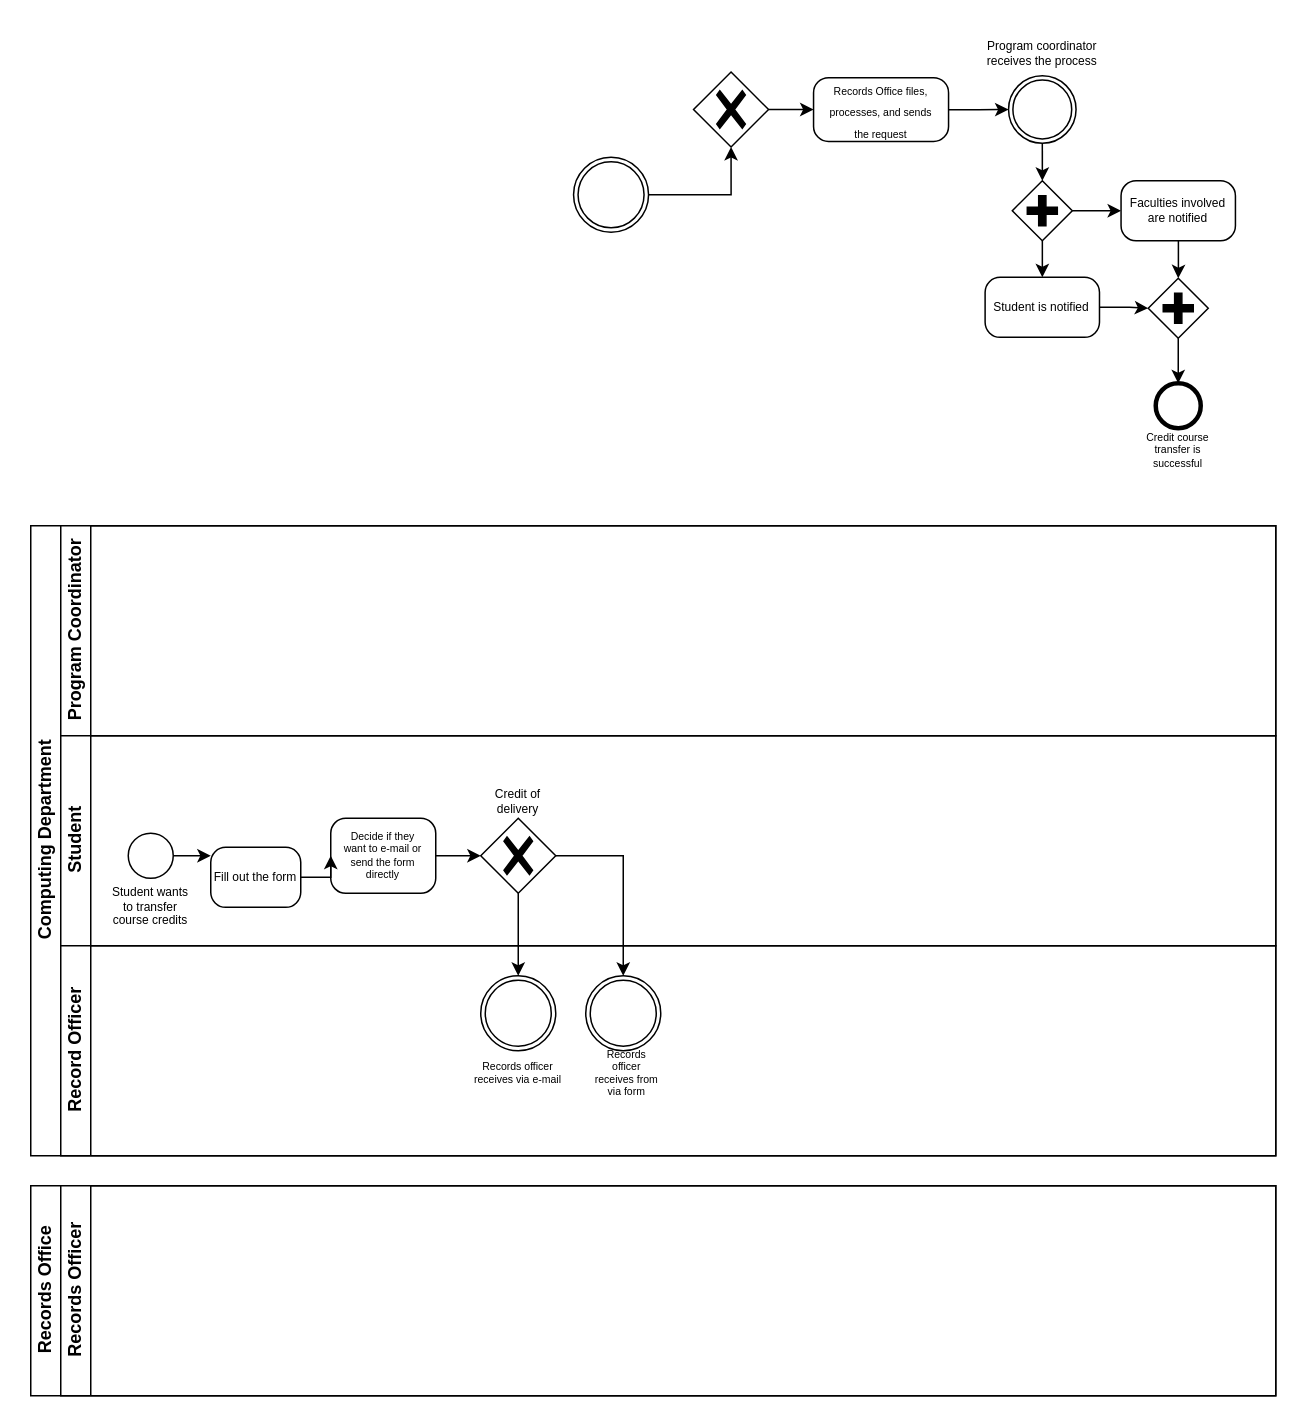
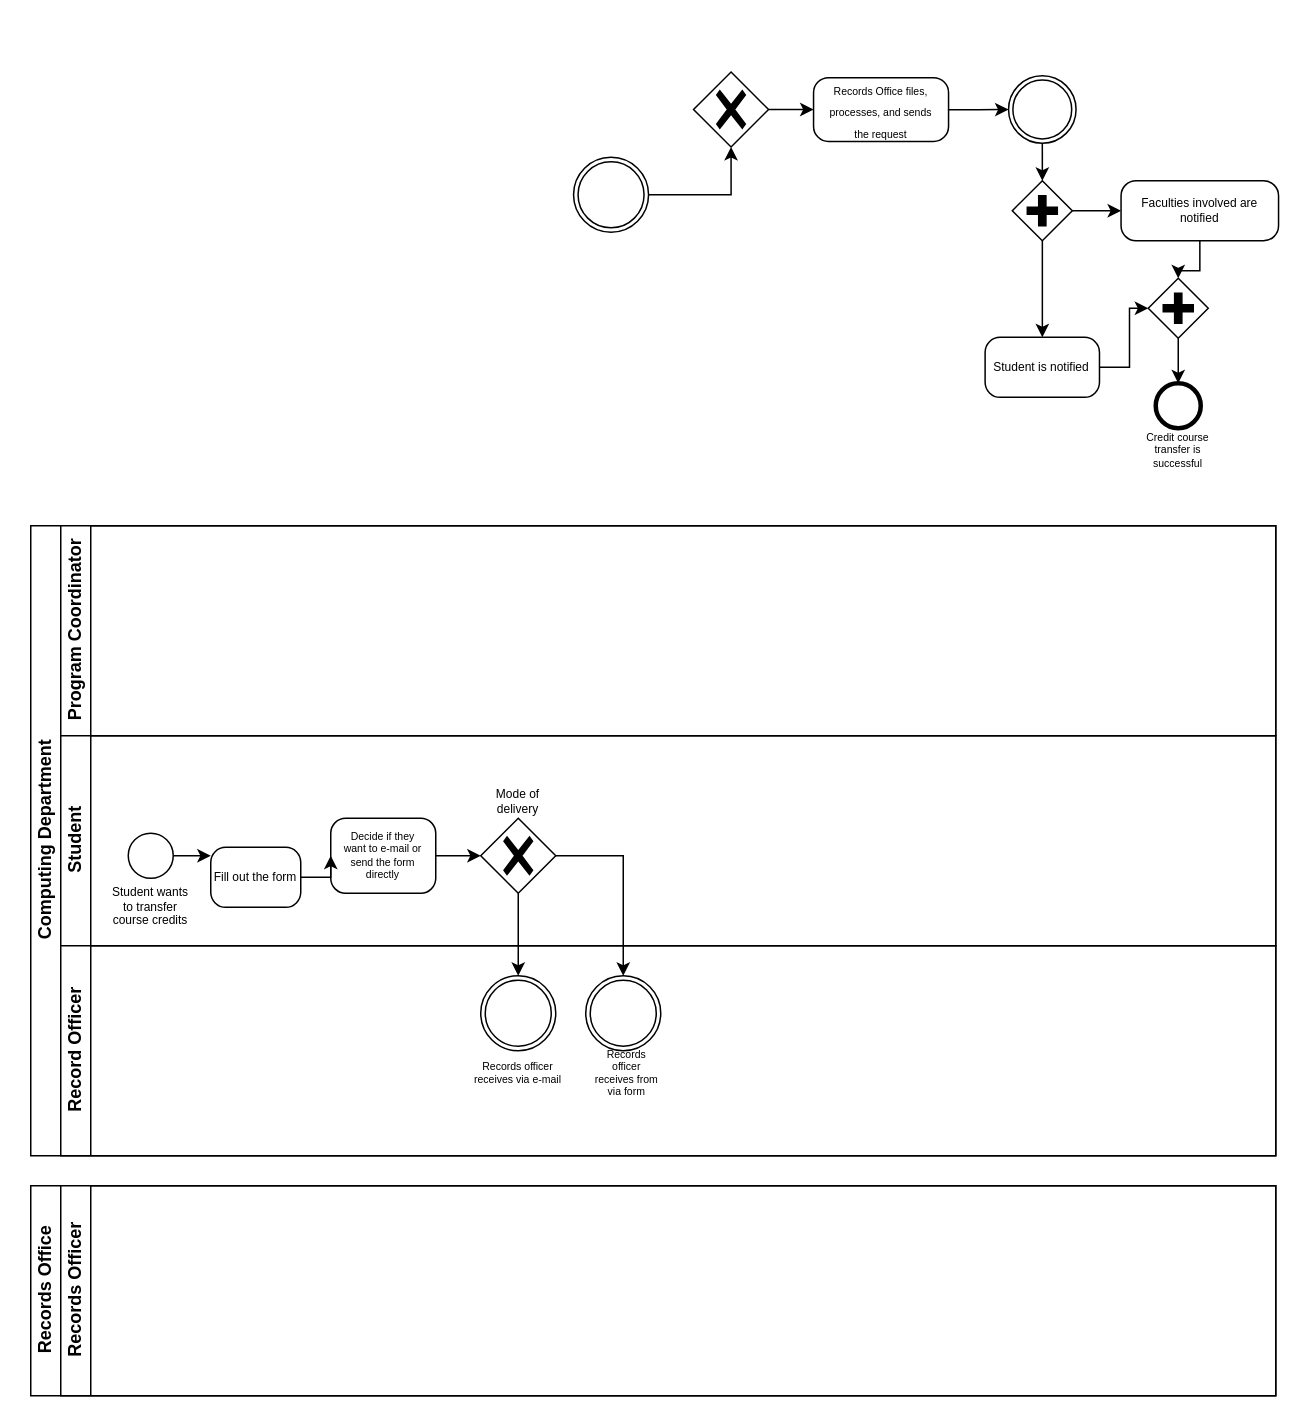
- <mxCell id="13" value="Program coordinator receives the process" style="text;html=1;strokeColor=none;fillColor=none;align=center;verticalAlign=middle;whiteSpace=wrap;rounded=0;fontSize=8;" parent="1" vertex="1"><mxGeometry x="650.74" y="20" width="87.25" height="30" as="geometry" /></mxCell>
- <mxCell id="20" value="Faculties involved are notified" style="points=[[0.25,0,0],[0.5,0,0],[0.75,0,0],[1,0.25,0],[1,0.5,0],[1,0.75,0],[0.75,1,0],[0.5,1,0],[0.25,1,0],[0,0.75,0],[0,0.5,0],[0,0.25,0]];shape=mxgraph.bpmn.task;whiteSpace=wrap;rectStyle=rounded;size=10;html=1;taskMarker=abstract;fontSize=8;" parent="1" vertex="1"><mxGeometry x="746.87" y="120" width="76.25" height="40" as="geometry" /></mxCell>
+ <mxCell id="20" value="Faculties involved are notified" style="points=[[0.25,0,0],[0.5,0,0],[0.75,0,0],[1,0.25,0],[1,0.5,0],[1,0.75,0],[0.75,1,0],[0.5,1,0],[0.25,1,0],[0,0.75,0],[0,0.5,0],[0,0.25,0]];shape=mxgraph.bpmn.task;whiteSpace=wrap;rectStyle=rounded;size=10;html=1;taskMarker=abstract;fontSize=8;" parent="1" vertex="1"><mxGeometry x="746.87" y="120" width="105" height="40" as="geometry" /></mxCell>
- <mxCell id="18" value="Student is notified" style="points=[[0.25,0,0],[0.5,0,0],[0.75,0,0],[1,0.25,0],[1,0.5,0],[1,0.75,0],[0.75,1,0],[0.5,1,0],[0.25,1,0],[0,0.75,0],[0,0.5,0],[0,0.25,0]];shape=mxgraph.bpmn.task;whiteSpace=wrap;rectStyle=rounded;size=10;html=1;taskMarker=abstract;fontSize=8;" parent="1" vertex="1"><mxGeometry x="656.24" y="184.38" width="76.25" height="40" as="geometry" /></mxCell>
+ <mxCell id="18" value="Student is notified" style="points=[[0.25,0,0],[0.5,0,0],[0.75,0,0],[1,0.25,0],[1,0.5,0],[1,0.75,0],[0.75,1,0],[0.5,1,0],[0.25,1,0],[0,0.75,0],[0,0.5,0],[0,0.25,0]];shape=mxgraph.bpmn.task;whiteSpace=wrap;rectStyle=rounded;size=10;html=1;taskMarker=abstract;fontSize=8;" parent="1" vertex="1"><mxGeometry x="656.24" y="224.38" width="76.25" height="40" as="geometry" /></mxCell>
- <mxCell id="35" value="Credit of delivery" style="text;html=1;strokeColor=none;fillColor=none;align=center;verticalAlign=middle;whiteSpace=wrap;rounded=0;fontSize=8;" parent="25" vertex="1"><mxGeometry x="275" y="29.38" width="60" height="30" as="geometry" /></mxCell>
+ <mxCell id="35" value="Mode of delivery" style="text;html=1;strokeColor=none;fillColor=none;align=center;verticalAlign=middle;whiteSpace=wrap;rounded=0;fontSize=8;" parent="25" vertex="1"><mxGeometry x="275" y="29.38" width="60" height="30" as="geometry" /></mxCell>
